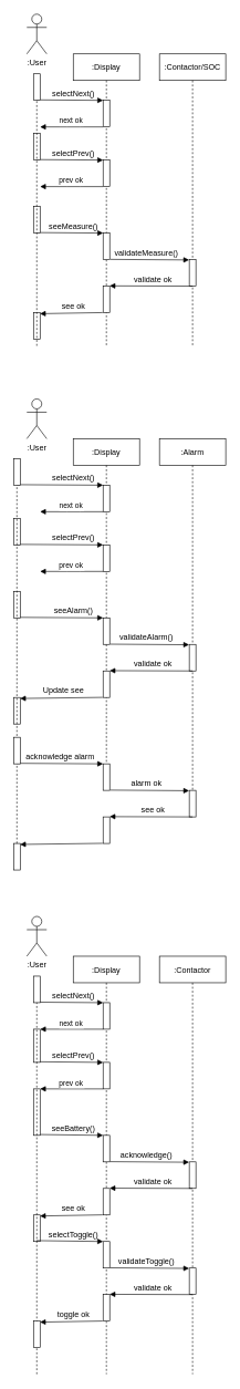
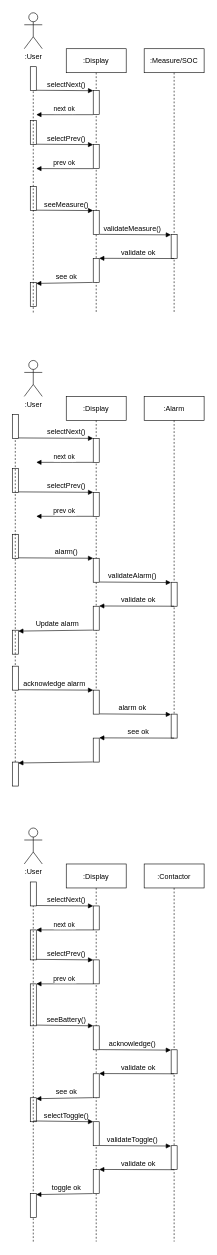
- <mxCell id="4" value=":Contactor/SOC" style="shape=umlLifeline;perimeter=lifelinePerimeter;container=1;collapsible=0;recursiveResize=0;rounded=0;shadow=0;strokeWidth=1;" vertex="1" parent="1"><mxGeometry x="240" y="80" width="100" height="440" as="geometry" /></mxCell>
+ <mxCell id="4" value=":Measure/SOC" style="shape=umlLifeline;perimeter=lifelinePerimeter;container=1;collapsible=0;recursiveResize=0;rounded=0;shadow=0;strokeWidth=1;" vertex="1" parent="1"><mxGeometry x="240" y="80" width="100" height="440" as="geometry" /></mxCell>
- <mxCell id="46" value="seeAlarm()" style="text;html=1;align=center;verticalAlign=middle;resizable=0;points=[];autosize=1;" vertex="1" parent="1"><mxGeometry x="75" y="910" width="70" height="20" as="geometry" /></mxCell>
+ <mxCell id="46" value="alarm()" style="text;html=1;align=center;verticalAlign=middle;resizable=0;points=[];autosize=1;" vertex="1" parent="1"><mxGeometry x="75" y="910" width="70" height="20" as="geometry" /></mxCell>
- <mxCell id="55" value="Update see" style="text;html=1;align=center;verticalAlign=middle;resizable=0;points=[];autosize=1;" vertex="1" parent="1"><mxGeometry x="50" y="1030" width="90" height="20" as="geometry" /></mxCell>
+ <mxCell id="55" value="Update alarm" style="text;html=1;align=center;verticalAlign=middle;resizable=0;points=[];autosize=1;" vertex="1" parent="1"><mxGeometry x="50" y="1030" width="90" height="20" as="geometry" /></mxCell>
